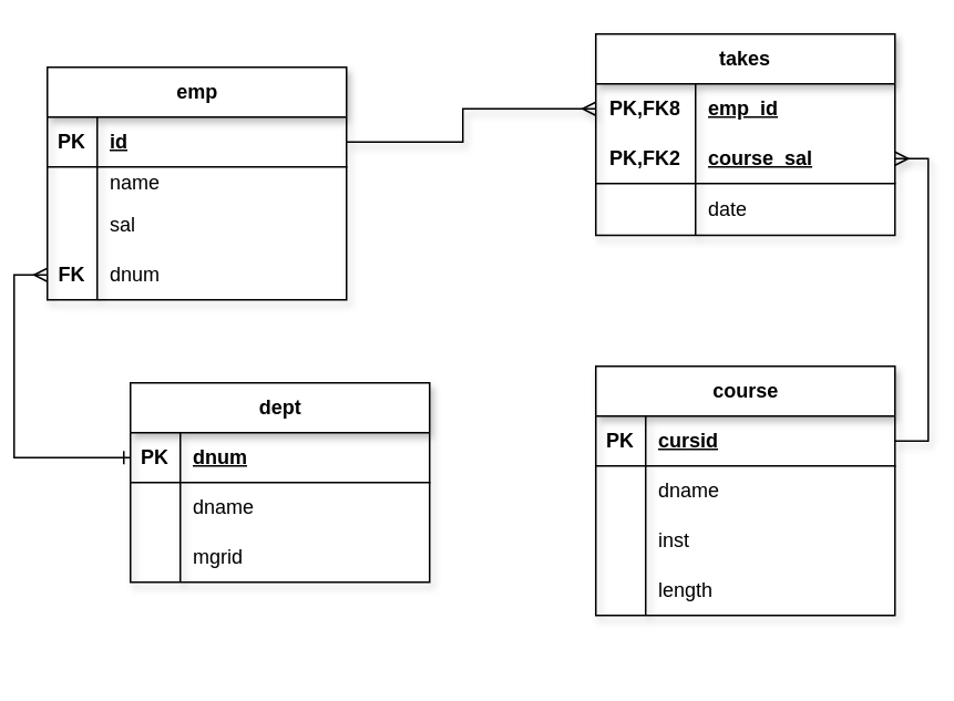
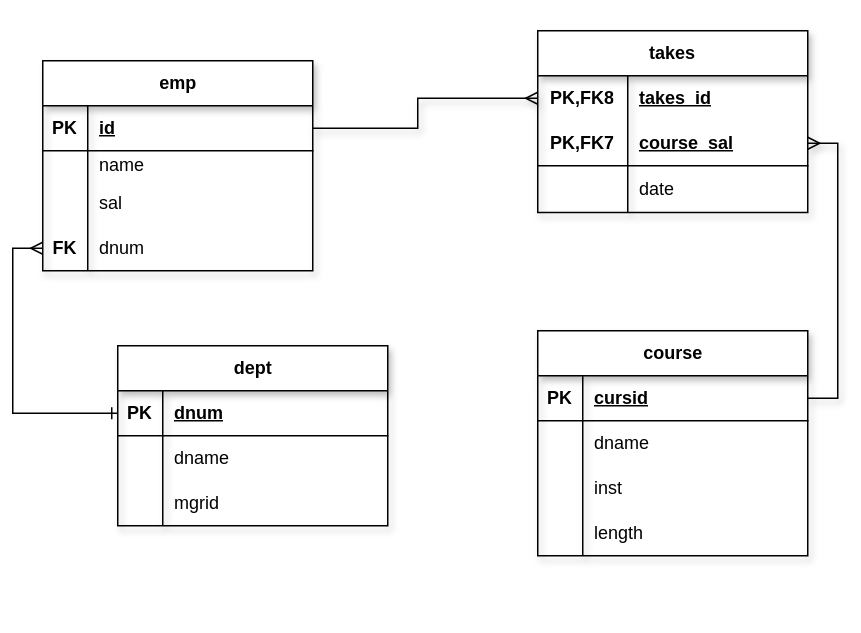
- <mxCell id="5" value="emp_id" style="shape=partialRectangle;connectable=0;fillColor=none;top=0;left=0;bottom=0;right=0;align=left;spacingLeft=6;fontStyle=5;overflow=hidden;html=1;whiteSpace=wrap;" vertex="1" parent="3"><mxGeometry x="60" width="120" height="30" as="geometry"><mxRectangle width="120" height="30" as="alternateBounds" /></mxGeometry></mxCell>
+ <mxCell id="5" value="takes_id" style="shape=partialRectangle;connectable=0;fillColor=none;top=0;left=0;bottom=0;right=0;align=left;spacingLeft=6;fontStyle=5;overflow=hidden;html=1;whiteSpace=wrap;" vertex="1" parent="3"><mxGeometry x="60" width="120" height="30" as="geometry"><mxRectangle width="120" height="30" as="alternateBounds" /></mxGeometry></mxCell>
- <mxCell id="7" value="PK,FK2" style="shape=partialRectangle;connectable=0;fillColor=none;top=0;left=0;bottom=0;right=0;fontStyle=1;overflow=hidden;html=1;whiteSpace=wrap;" vertex="1" parent="6"><mxGeometry width="60" height="30" as="geometry"><mxRectangle width="60" height="30" as="alternateBounds" /></mxGeometry></mxCell>
+ <mxCell id="7" value="PK,FK7" style="shape=partialRectangle;connectable=0;fillColor=none;top=0;left=0;bottom=0;right=0;fontStyle=1;overflow=hidden;html=1;whiteSpace=wrap;" vertex="1" parent="6"><mxGeometry width="60" height="30" as="geometry"><mxRectangle width="60" height="30" as="alternateBounds" /></mxGeometry></mxCell>
